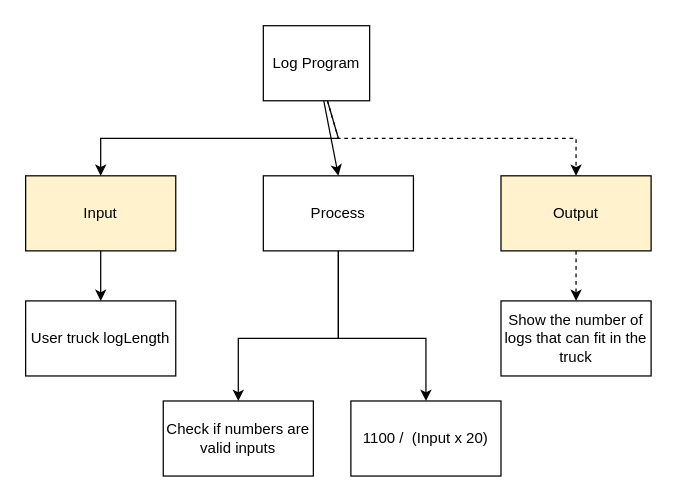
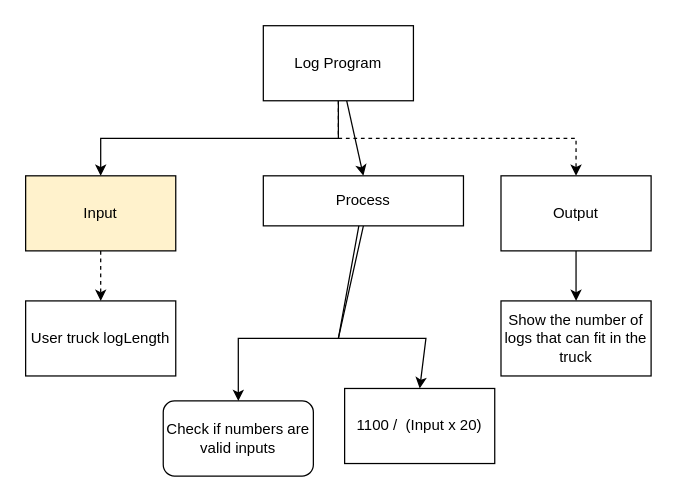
- <mxCell id="5" value="Log Program" style="rounded=0;whiteSpace=wrap;html=1;" vertex="1" parent="1"><mxGeometry x="210" y="20" width="85" height="60" as="geometry" /></mxCell>
+ <mxCell id="5" value="Log Program" style="rounded=0;whiteSpace=wrap;html=1;" vertex="1" parent="1"><mxGeometry x="210" width="120" height="60" as="geometry" y="20" /></mxCell>
- <mxCell id="10" value="Process" style="rounded=0;whiteSpace=wrap;html=1;" vertex="1" parent="1"><mxGeometry x="210" y="140" width="120" height="60" as="geometry" /></mxCell>
+ <mxCell id="10" value="Process" style="rounded=0;whiteSpace=wrap;html=1;" vertex="1" parent="1"><mxGeometry x="210" y="140" width="160" height="40" as="geometry" /></mxCell>
- <mxCell id="12" value="Output" style="rounded=0;whiteSpace=wrap;html=1;fillColor=#fff2cc;" vertex="1" parent="1"><mxGeometry x="400" y="140" width="120" height="60" as="geometry" /></mxCell>
+ <mxCell id="12" value="Output" style="rounded=0;whiteSpace=wrap;html=1;" vertex="1" parent="1"><mxGeometry x="400" y="140" width="120" height="60" as="geometry" /></mxCell>
- <mxCell id="6" style="edgeStyle=none;rounded=0;html=1;entryX=0.5;entryY=0;entryDx=0;entryDy=0;" edge="1" parent="1" source="7" target="13"><mxGeometry relative="1" as="geometry" /></mxCell>
+ <mxCell id="6" style="edgeStyle=none;rounded=0;html=1;entryX=0.5;entryY=0;entryDx=0;entryDy=0;dashed=1;" edge="1" parent="1" source="7" target="13"><mxGeometry relative="1" as="geometry" /></mxCell>
- <mxCell id="11" style="edgeStyle=none;rounded=0;html=1;dashed=1;" edge="1" parent="1" source="12" target="16"><mxGeometry relative="1" as="geometry" /></mxCell>
+ <mxCell id="11" style="edgeStyle=none;rounded=0;html=1;" edge="1" parent="1" source="12" target="16"><mxGeometry relative="1" as="geometry" /></mxCell>
- <mxCell id="14" value="Check if numbers are valid inputs" style="rounded=0;whiteSpace=wrap;html=1;" vertex="1" parent="1"><mxGeometry x="130" y="320" width="120" height="60" as="geometry" /></mxCell>
+ <mxCell id="14" value="Check if numbers are valid inputs" style="whiteSpace=wrap;html=1;rounded=1;" vertex="1" parent="1"><mxGeometry x="130" y="320" width="120" height="60" as="geometry" /></mxCell>
- <mxCell id="15" value="1100 /&amp;nbsp; (Input x 20)" style="rounded=0;whiteSpace=wrap;html=1;" vertex="1" parent="1"><mxGeometry x="280" y="320" width="120" height="60" as="geometry" /></mxCell>
+ <mxCell id="15" value="1100 /&amp;nbsp; (Input x 20)" style="rounded=0;whiteSpace=wrap;html=1;" vertex="1" parent="1"><mxGeometry x="275" y="310" width="120" height="60" as="geometry" /></mxCell>
